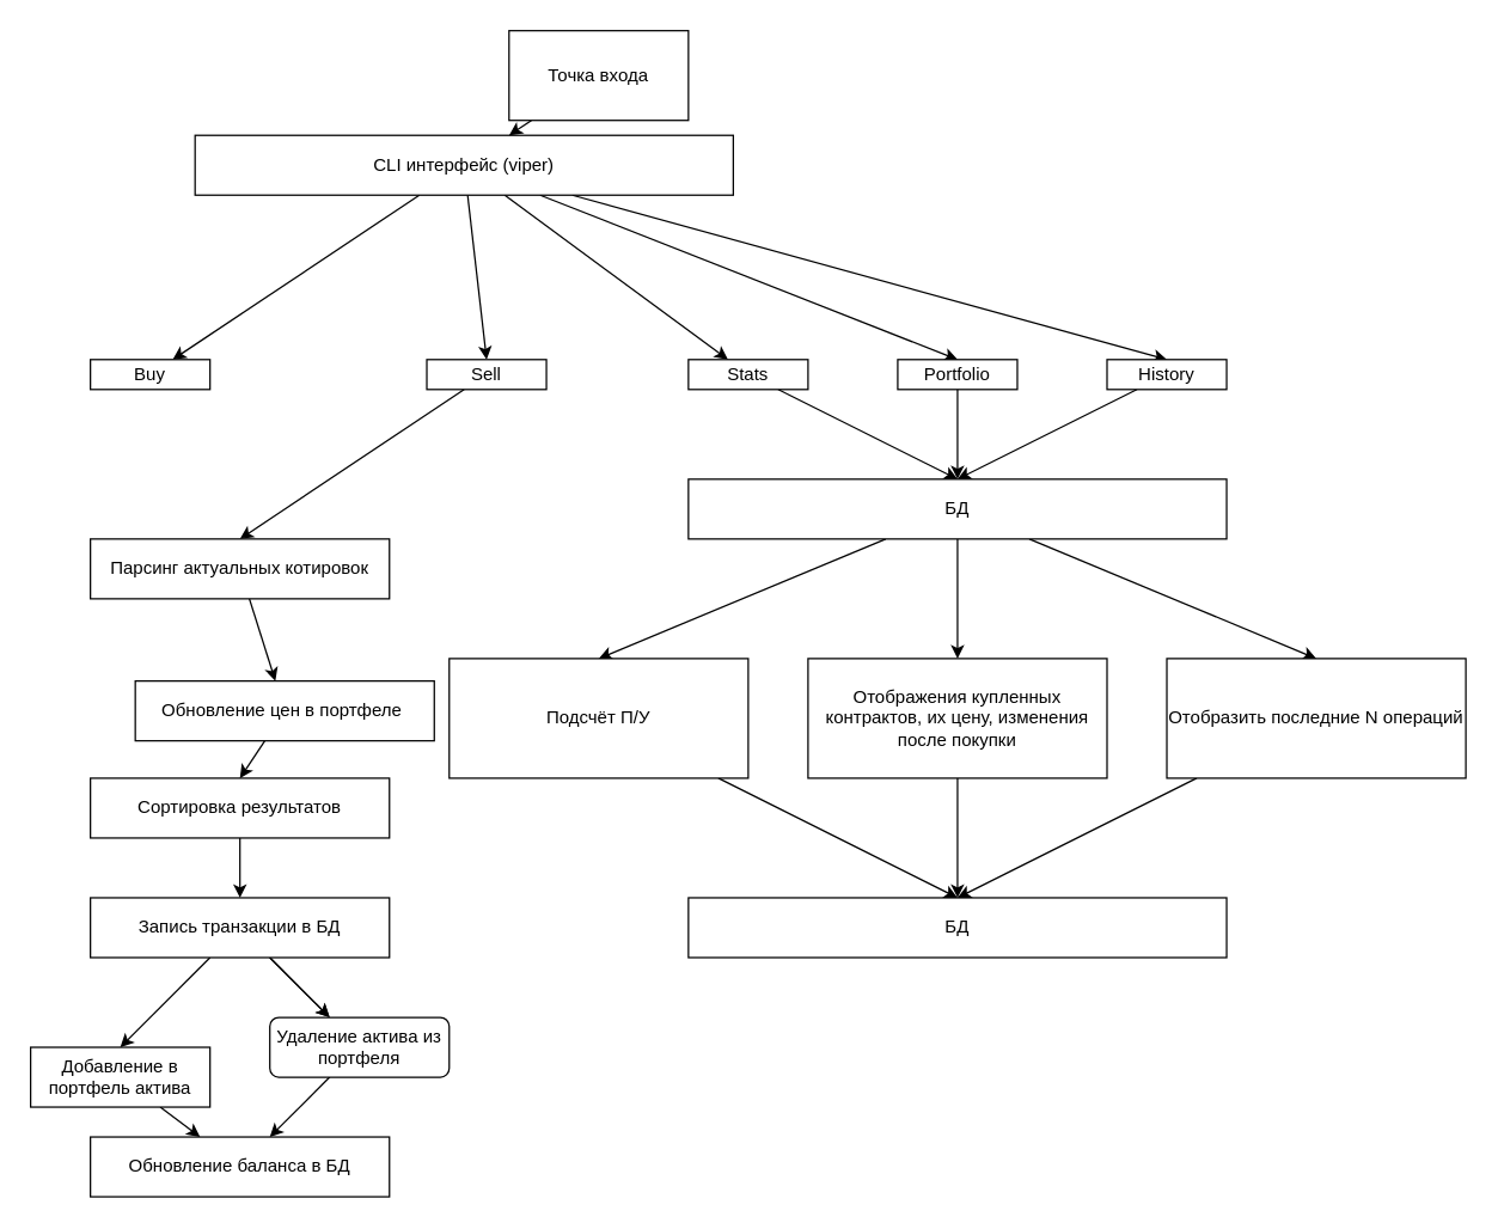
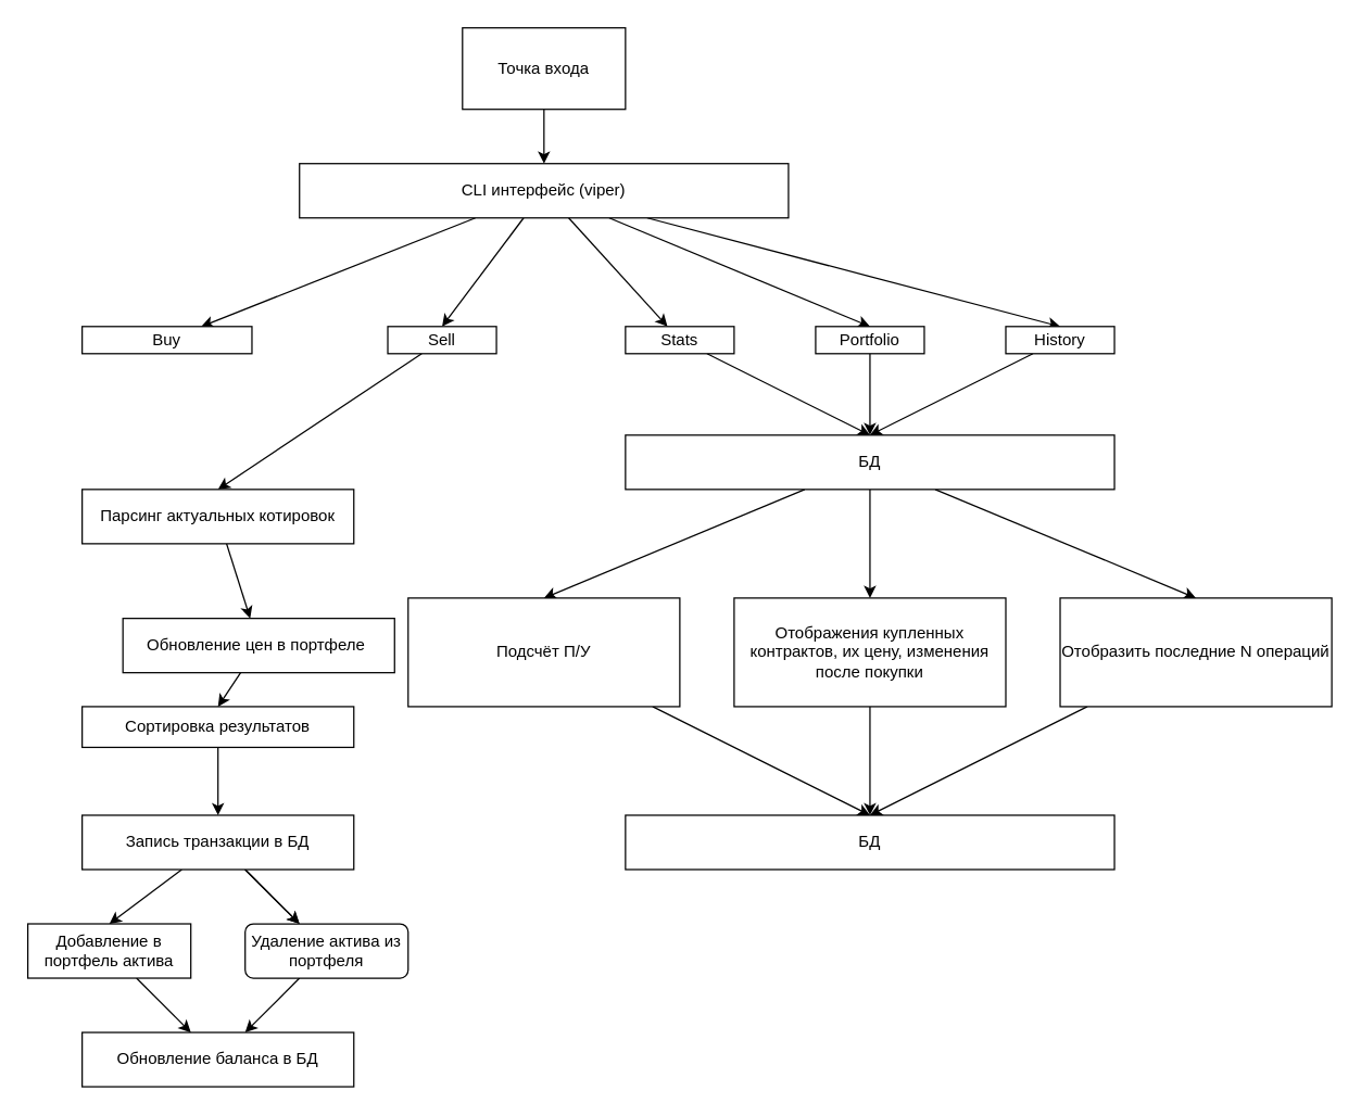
- <mxCell id="7" value="CLI интерфейс (viper)" style="whiteSpace=wrap;html=1;" parent="1" vertex="1"><mxGeometry x="130" y="90" width="360" height="40" as="geometry" /></mxCell>
+ <mxCell id="7" value="CLI интерфейс (viper)" style="whiteSpace=wrap;html=1;" parent="1" vertex="1"><mxGeometry x="220" width="360" height="40" as="geometry" y="120" /></mxCell>
- <mxCell id="8" value="Buy" style="whiteSpace=wrap;html=1;" parent="1" vertex="1"><mxGeometry x="60" y="240" width="80" height="20" as="geometry" /></mxCell>
+ <mxCell id="8" value="Buy" style="whiteSpace=wrap;html=1;" parent="1" vertex="1"><mxGeometry x="60" y="240" width="125" height="20" as="geometry" /></mxCell>
- <mxCell id="18" value="Сортировка результатов" style="whiteSpace=wrap;html=1;" parent="1" vertex="1"><mxGeometry x="60" y="520" width="200" height="40" as="geometry" /></mxCell>
+ <mxCell id="18" value="Сортировка результатов" style="whiteSpace=wrap;html=1;" parent="1" vertex="1"><mxGeometry x="60" y="520" width="200" height="30" as="geometry" /></mxCell>
- <mxCell id="20" value="Добавление в портфель актива" style="whiteSpace=wrap;html=1;" parent="1" vertex="1"><mxGeometry x="20" y="700" width="120" height="40" as="geometry" /></mxCell>
+ <mxCell id="20" value="Добавление в портфель актива" style="whiteSpace=wrap;html=1;" parent="1" vertex="1"><mxGeometry x="20" y="680" width="120" height="40" as="geometry" /></mxCell>
